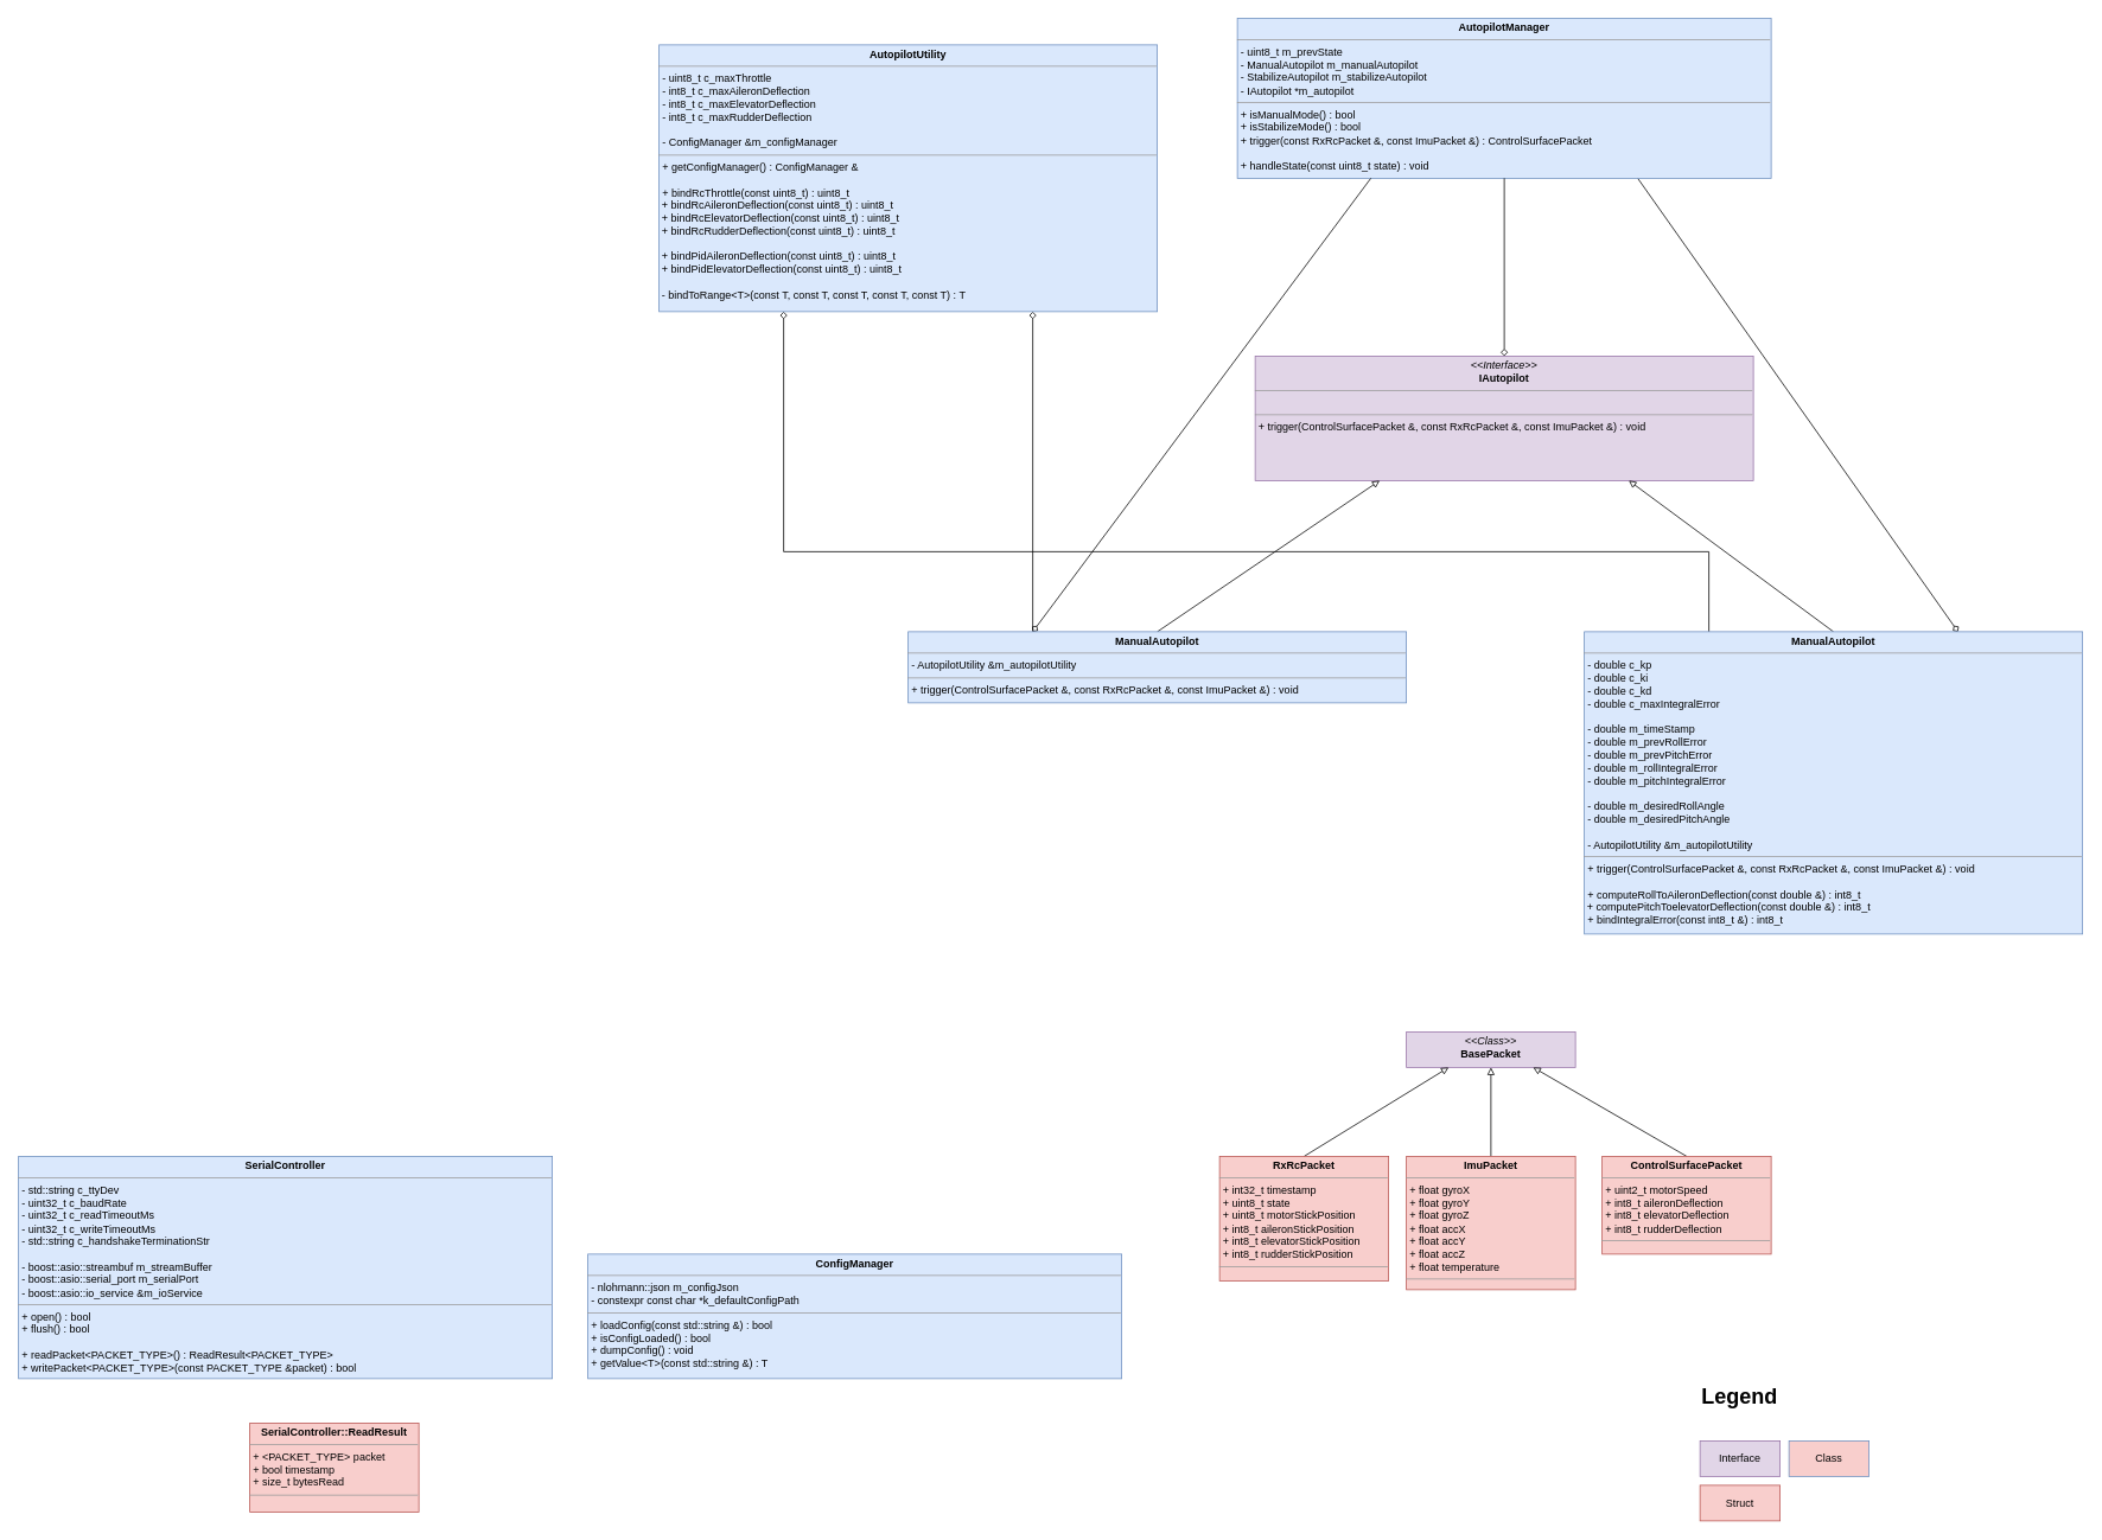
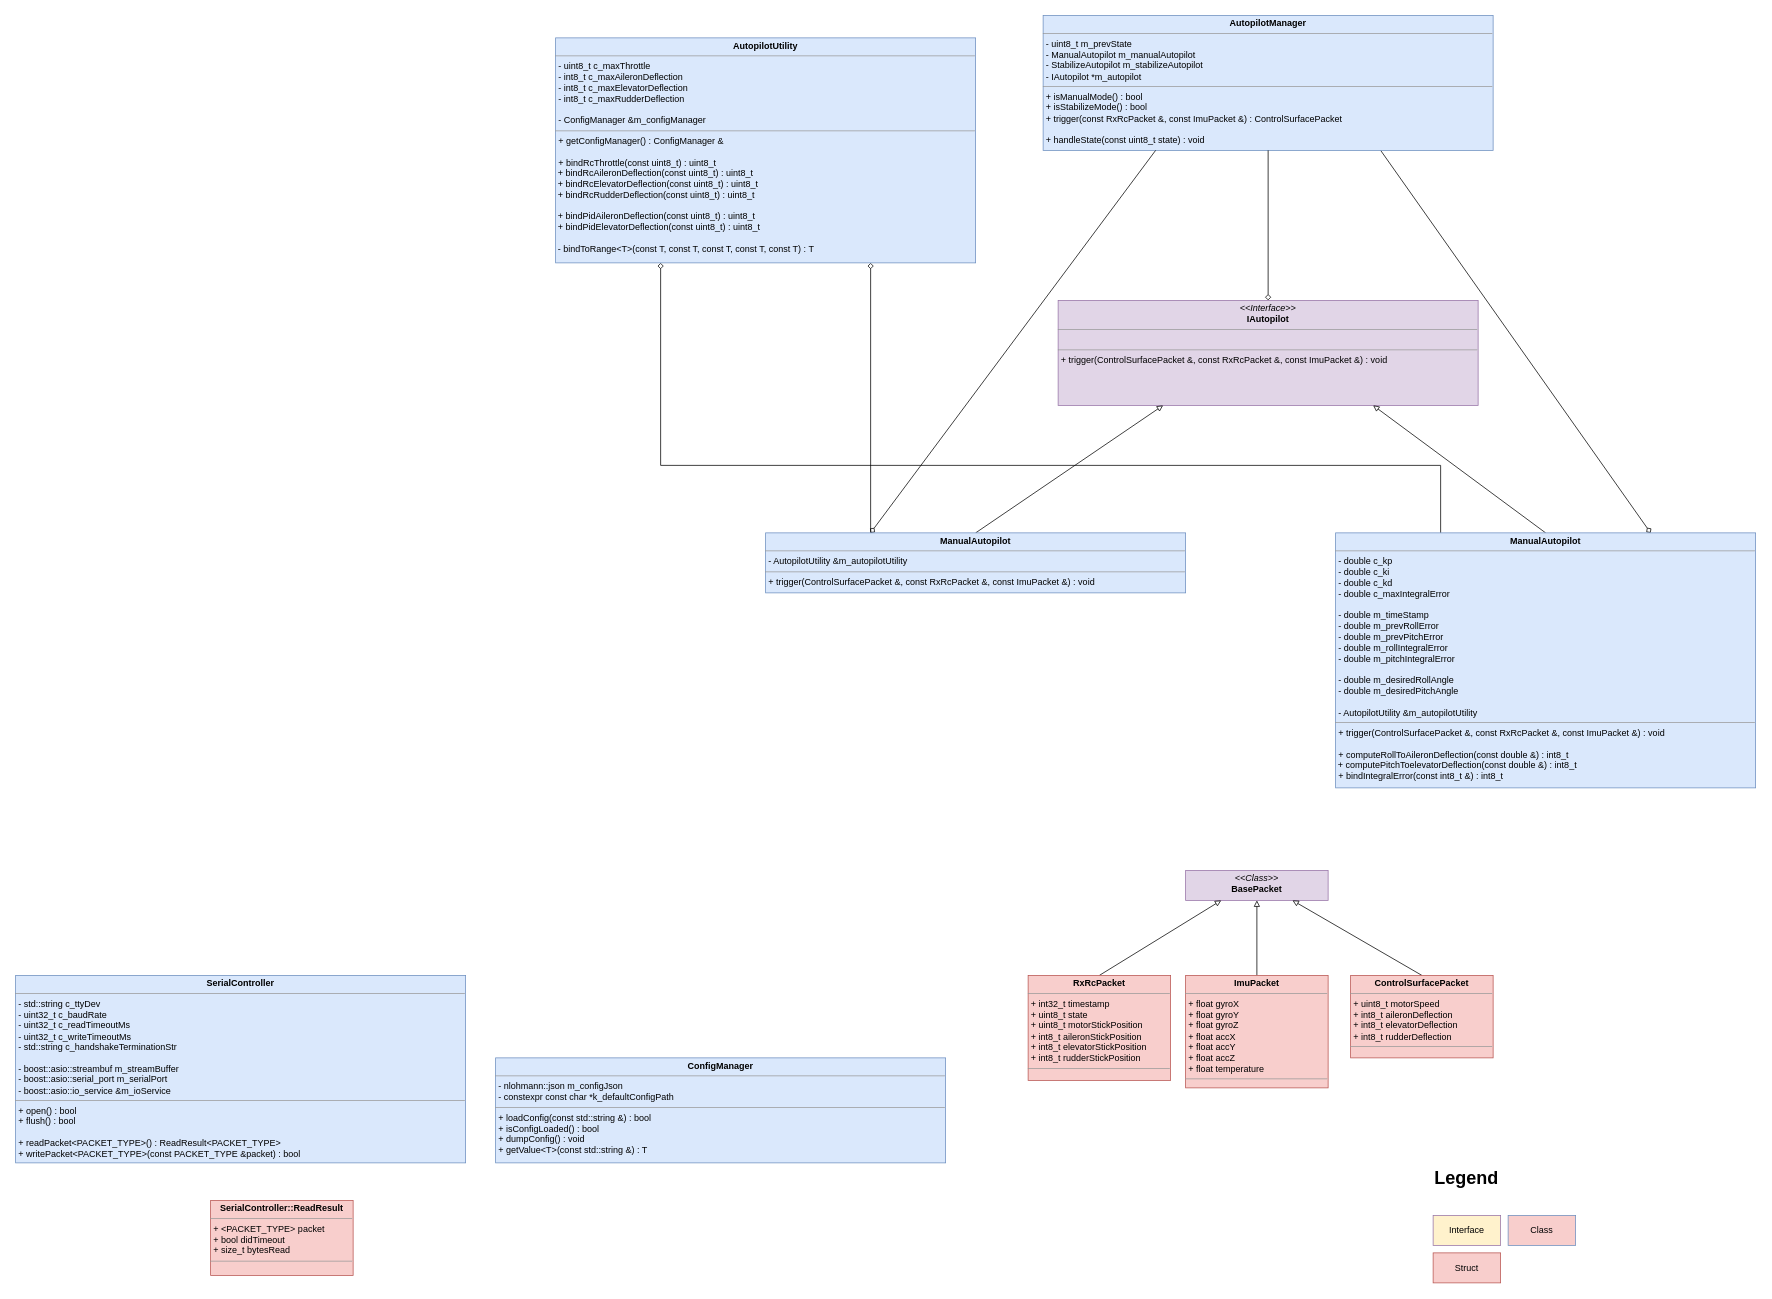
- <mxCell id="8" value="&lt;p style=&quot;margin:0px;margin-top:4px;text-align:center;&quot;&gt;&lt;b&gt;ControlSurfacePacket&lt;/b&gt;&lt;/p&gt;&lt;hr size=&quot;1&quot;&gt;&lt;p style=&quot;margin:0px;margin-left:4px;&quot;&gt;+ uint2_t motorSpeed&lt;/p&gt;&lt;p style=&quot;margin:0px;margin-left:4px;&quot;&gt;+ int8_t aileronDeflection&lt;/p&gt;&lt;p style=&quot;margin:0px;margin-left:4px;&quot;&gt;+ int8_t elevatorDeflection&lt;/p&gt;&lt;p style=&quot;margin:0px;margin-left:4px;&quot;&gt;+ int8_t rudderDeflection&lt;/p&gt;&lt;hr size=&quot;1&quot;&gt;&lt;p style=&quot;margin:0px;margin-left:4px;&quot;&gt;&lt;br&gt;&lt;/p&gt;" style="verticalAlign=top;align=left;overflow=fill;fontSize=12;fontFamily=Helvetica;html=1;whiteSpace=wrap;fillColor=#f8cecc;strokeColor=#b85450;" parent="1" vertex="1"><mxGeometry x="1800" y="1300" width="190" height="110" as="geometry" /></mxCell>
+ <mxCell id="8" value="&lt;p style=&quot;margin:0px;margin-top:4px;text-align:center;&quot;&gt;&lt;b&gt;ControlSurfacePacket&lt;/b&gt;&lt;/p&gt;&lt;hr size=&quot;1&quot;&gt;&lt;p style=&quot;margin:0px;margin-left:4px;&quot;&gt;+ uint8_t motorSpeed&lt;/p&gt;&lt;p style=&quot;margin:0px;margin-left:4px;&quot;&gt;+ int8_t aileronDeflection&lt;/p&gt;&lt;p style=&quot;margin:0px;margin-left:4px;&quot;&gt;+ int8_t elevatorDeflection&lt;/p&gt;&lt;p style=&quot;margin:0px;margin-left:4px;&quot;&gt;+ int8_t rudderDeflection&lt;/p&gt;&lt;hr size=&quot;1&quot;&gt;&lt;p style=&quot;margin:0px;margin-left:4px;&quot;&gt;&lt;br&gt;&lt;/p&gt;" style="verticalAlign=top;align=left;overflow=fill;fontSize=12;fontFamily=Helvetica;html=1;whiteSpace=wrap;fillColor=#f8cecc;strokeColor=#b85450;" parent="1" vertex="1"><mxGeometry x="1800" y="1300" width="190" height="110" as="geometry" /></mxCell>
- <mxCell id="14" value="&lt;p style=&quot;margin:0px;margin-top:4px;text-align:center;&quot;&gt;&lt;b&gt;SerialController::ReadResult&lt;/b&gt;&lt;/p&gt;&lt;hr size=&quot;1&quot;&gt;&lt;p style=&quot;margin:0px;margin-left:4px;&quot;&gt;+ &amp;lt;PACKET_TYPE&amp;gt; packet&lt;/p&gt;&lt;p style=&quot;margin:0px;margin-left:4px;&quot;&gt;+ bool timestamp&lt;/p&gt;&lt;p style=&quot;margin:0px;margin-left:4px;&quot;&gt;+ size_t bytesRead&lt;br&gt;&lt;/p&gt;&lt;hr size=&quot;1&quot;&gt;&lt;p style=&quot;margin:0px;margin-left:4px;&quot;&gt;&lt;br&gt;&lt;/p&gt;" style="verticalAlign=top;align=left;overflow=fill;fontSize=12;fontFamily=Helvetica;html=1;whiteSpace=wrap;fillColor=#f8cecc;strokeColor=#b85450;" parent="1" vertex="1"><mxGeometry x="280" y="1600" width="190" height="100" as="geometry" /></mxCell>
+ <mxCell id="14" value="&lt;p style=&quot;margin:0px;margin-top:4px;text-align:center;&quot;&gt;&lt;b&gt;SerialController::ReadResult&lt;/b&gt;&lt;/p&gt;&lt;hr size=&quot;1&quot;&gt;&lt;p style=&quot;margin:0px;margin-left:4px;&quot;&gt;+ &amp;lt;PACKET_TYPE&amp;gt; packet&lt;/p&gt;&lt;p style=&quot;margin:0px;margin-left:4px;&quot;&gt;+ bool didTimeout&lt;/p&gt;&lt;p style=&quot;margin:0px;margin-left:4px;&quot;&gt;+ size_t bytesRead&lt;br&gt;&lt;/p&gt;&lt;hr size=&quot;1&quot;&gt;&lt;p style=&quot;margin:0px;margin-left:4px;&quot;&gt;&lt;br&gt;&lt;/p&gt;" style="verticalAlign=top;align=left;overflow=fill;fontSize=12;fontFamily=Helvetica;html=1;whiteSpace=wrap;fillColor=#f8cecc;strokeColor=#b85450;" parent="1" vertex="1"><mxGeometry x="280" y="1600" width="190" height="100" as="geometry" /></mxCell>
- <mxCell id="9" value="Interface" style="rounded=0;whiteSpace=wrap;html=1;fillColor=#e1d5e7;strokeColor=#9673a6;" parent="1" vertex="1"><mxGeometry x="1910" y="1620" width="90" height="40" as="geometry" /></mxCell>
+ <mxCell id="9" value="Interface" style="rounded=0;whiteSpace=wrap;html=1;fillColor=#fff2cc;strokeColor=#9673a6;" parent="1" vertex="1"><mxGeometry x="1910" y="1620" width="90" height="40" as="geometry" /></mxCell>
